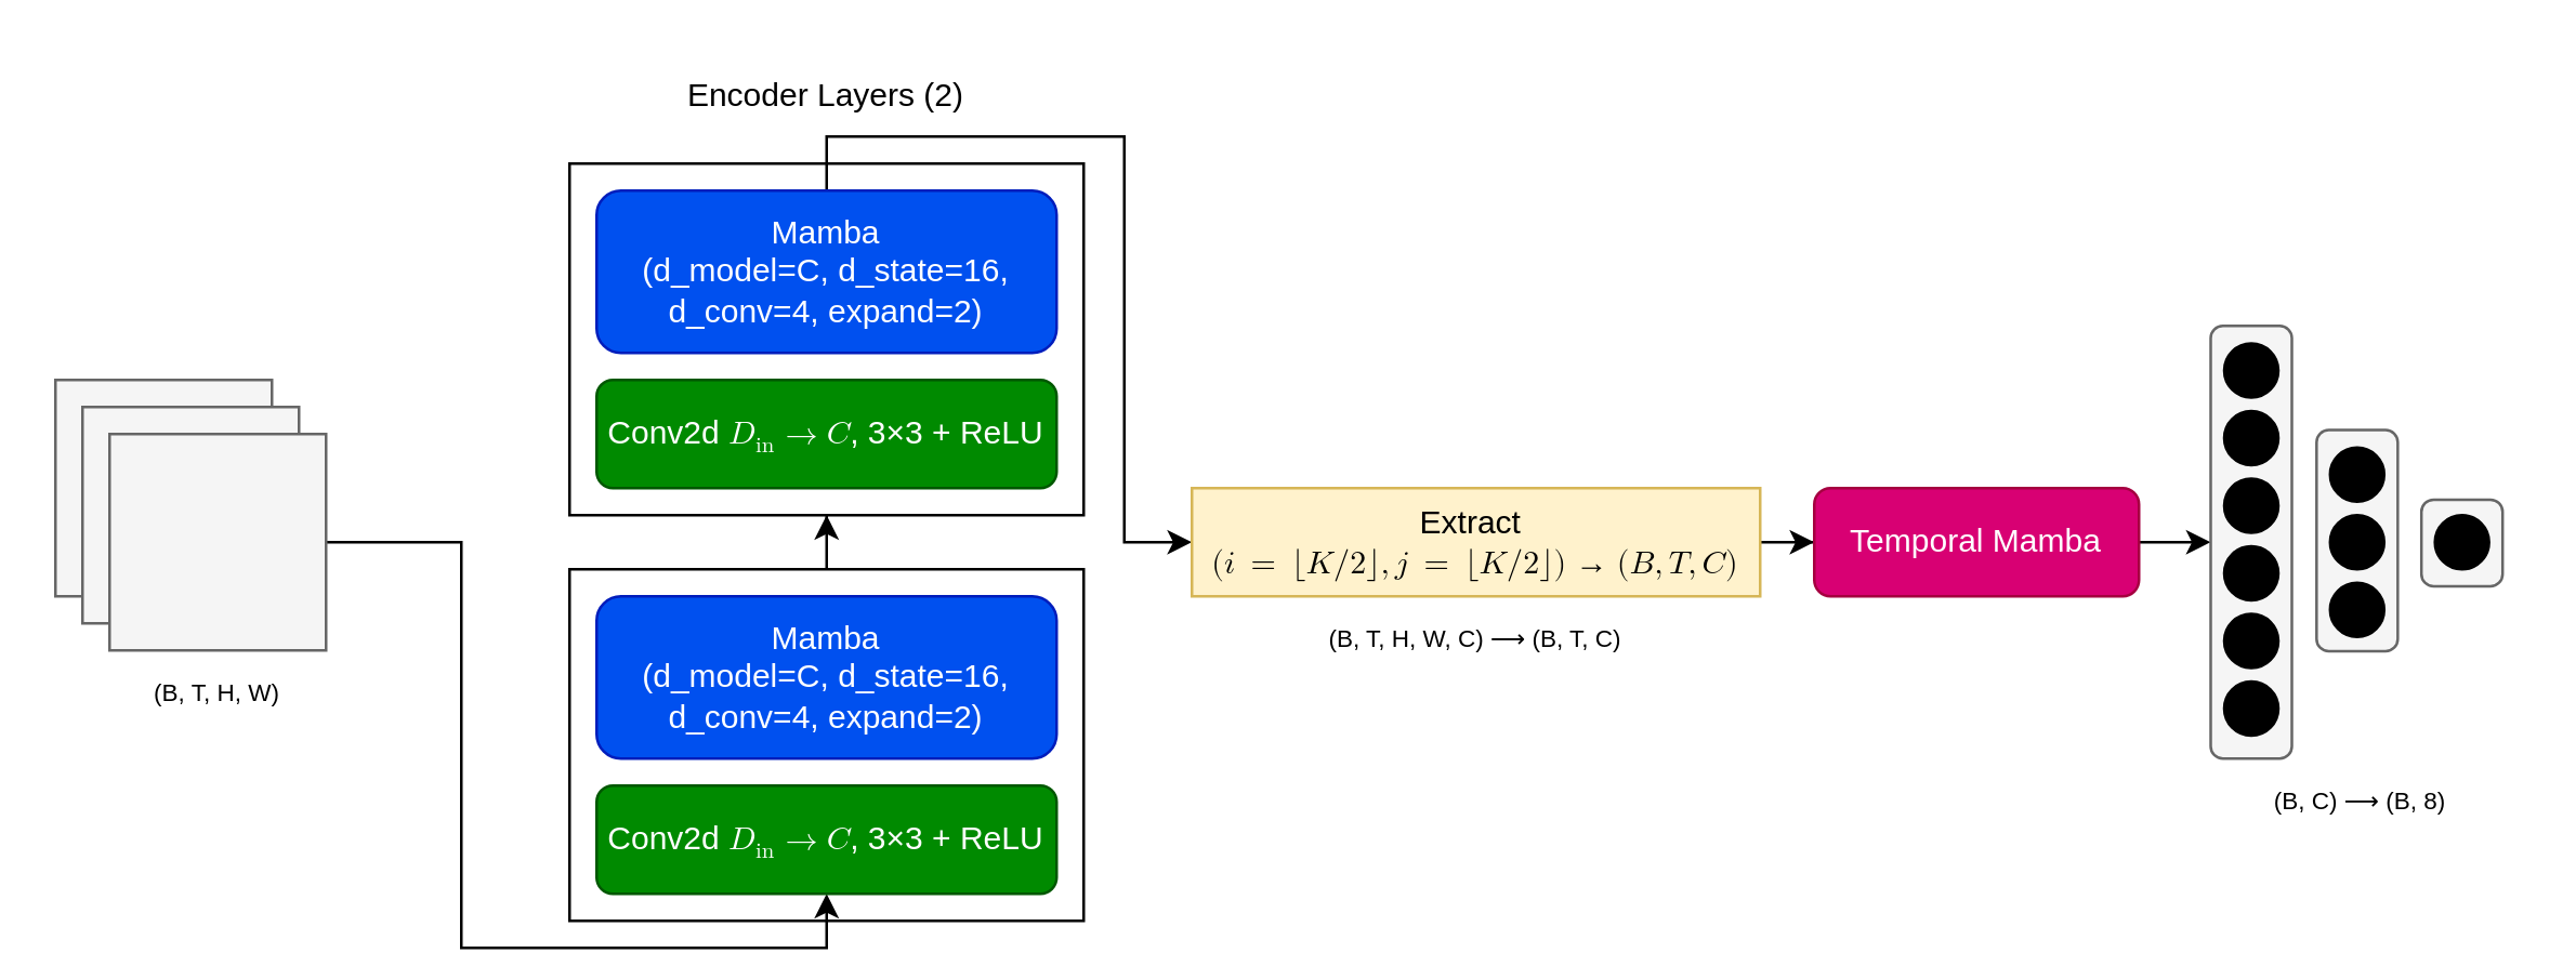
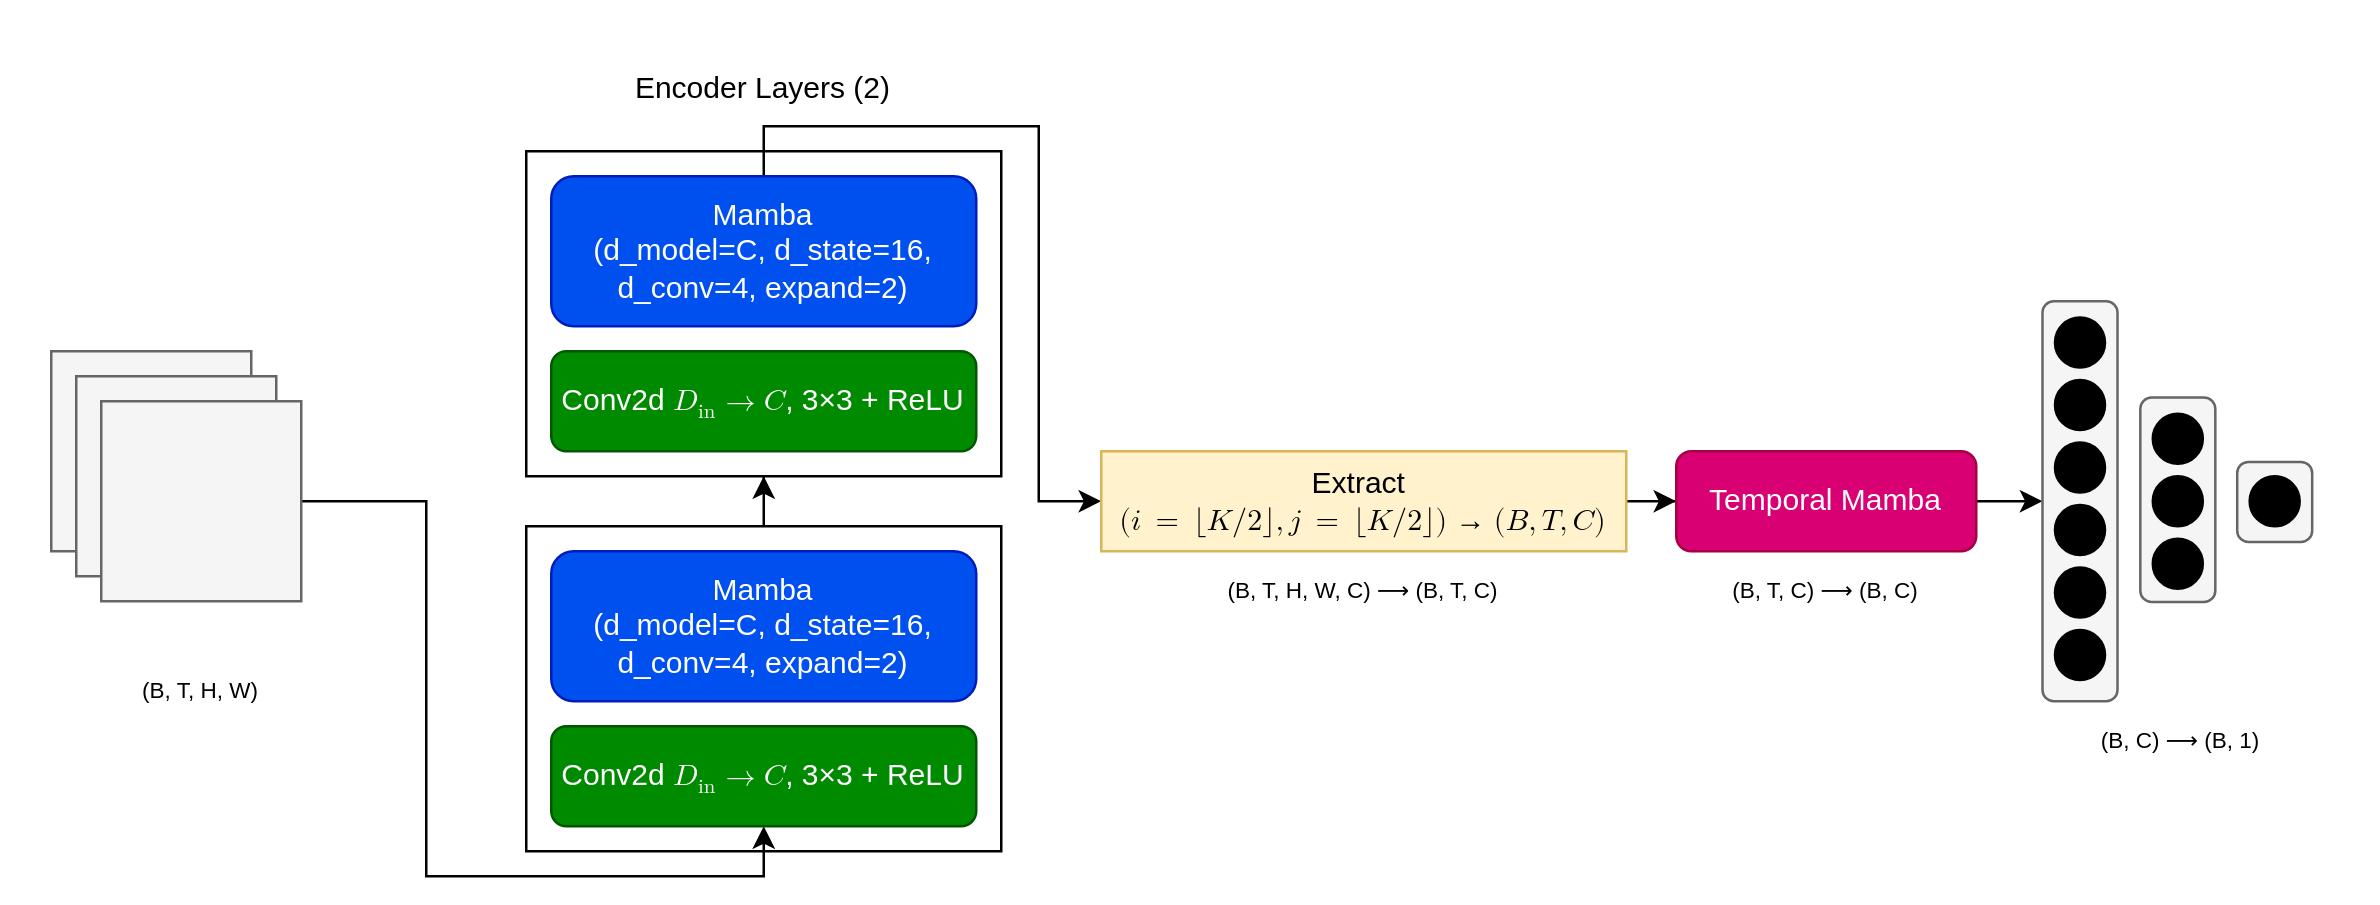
+ <mxCell id="34" value="&lt;font style=&quot;font-size: 9px;&quot;&gt;(B, T, C) ⟶ (B, C)&lt;/font&gt;" style="text;html=1;align=center;verticalAlign=middle;whiteSpace=wrap;rounded=0;" vertex="1" parent="1"><mxGeometry x="670" y="220" width="120" height="30" as="geometry" /></mxCell>
- <mxCell id="8" value="&lt;font style=&quot;font-size: 9px;&quot;&gt;(B, T, H, W)&lt;/font&gt;" style="text;html=1;align=center;verticalAlign=middle;whiteSpace=wrap;rounded=0;" vertex="1" parent="1"><mxGeometry x="40" y="240" width="80" height="30" as="geometry" /></mxCell>
+ <mxCell id="8" value="&lt;font style=&quot;font-size: 9px;&quot;&gt;(B, T, H, W)&lt;/font&gt;" style="text;html=1;align=center;verticalAlign=middle;whiteSpace=wrap;rounded=0;" vertex="1" parent="1"><mxGeometry x="40" y="260" width="80" height="30" as="geometry" /></mxCell>
- <mxCell id="35" value="&lt;font style=&quot;font-size: 9px;&quot;&gt;(B, C) ⟶ (B, 8)&lt;/font&gt;" style="text;html=1;align=center;verticalAlign=middle;whiteSpace=wrap;rounded=0;" vertex="1" parent="1"><mxGeometry x="813.88" y="280" width="116.12" height="30" as="geometry" /></mxCell>
+ <mxCell id="35" value="&lt;font style=&quot;font-size: 9px;&quot;&gt;(B, C) ⟶ (B, 1)&lt;/font&gt;" style="text;html=1;align=center;verticalAlign=middle;whiteSpace=wrap;rounded=0;" vertex="1" parent="1"><mxGeometry x="813.88" y="280" width="116.12" height="30" as="geometry" /></mxCell>
